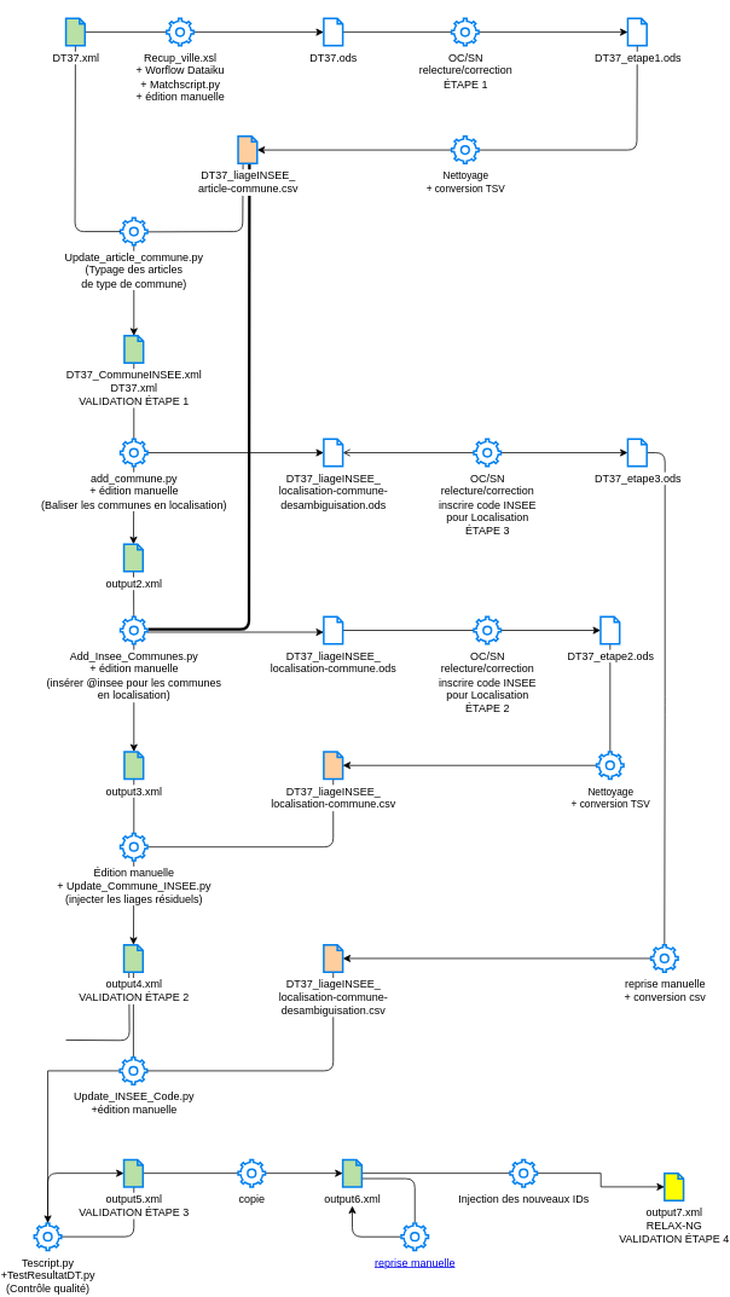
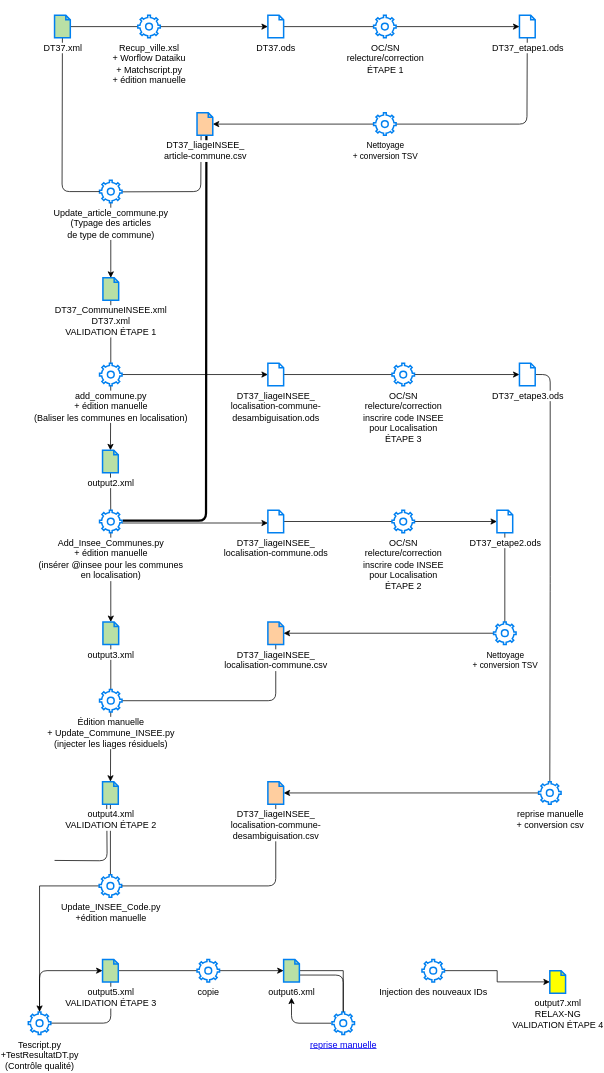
- <mxCell id="10" value="" style="edgeStyle=none;rounded=0;orthogonalLoop=1;jettySize=auto;html=1;endArrow=open;endFill=0;" edge="1" parent="1" source="12" target="23"><mxGeometry relative="1" as="geometry" /></mxCell>
+ <mxCell id="10" value="" style="edgeStyle=none;rounded=0;orthogonalLoop=1;jettySize=auto;html=1;endArrow=none;endFill=0;" edge="1" parent="1" source="12" target="23"><mxGeometry relative="1" as="geometry" /></mxCell>
- <mxCell id="63" value="" style="edgeStyle=orthogonalEdgeStyle;rounded=0;sketch=0;orthogonalLoop=1;jettySize=auto;html=1;startArrow=none;startFill=0;endArrow=none;endFill=0;strokeColor=#000000;strokeWidth=1;" edge="1" parent="1" source="64" target="67"><mxGeometry relative="1" as="geometry" /></mxCell>
+ <mxCell id="63" value="" style="edgeStyle=orthogonalEdgeStyle;rounded=0;sketch=0;orthogonalLoop=1;jettySize=auto;html=1;startArrow=none;startFill=0;endArrow=none;endFill=0;strokeColor=#000000;strokeWidth=1;" edge="1" parent="1" source="64" target="59"><mxGeometry relative="1" as="geometry" /></mxCell>
